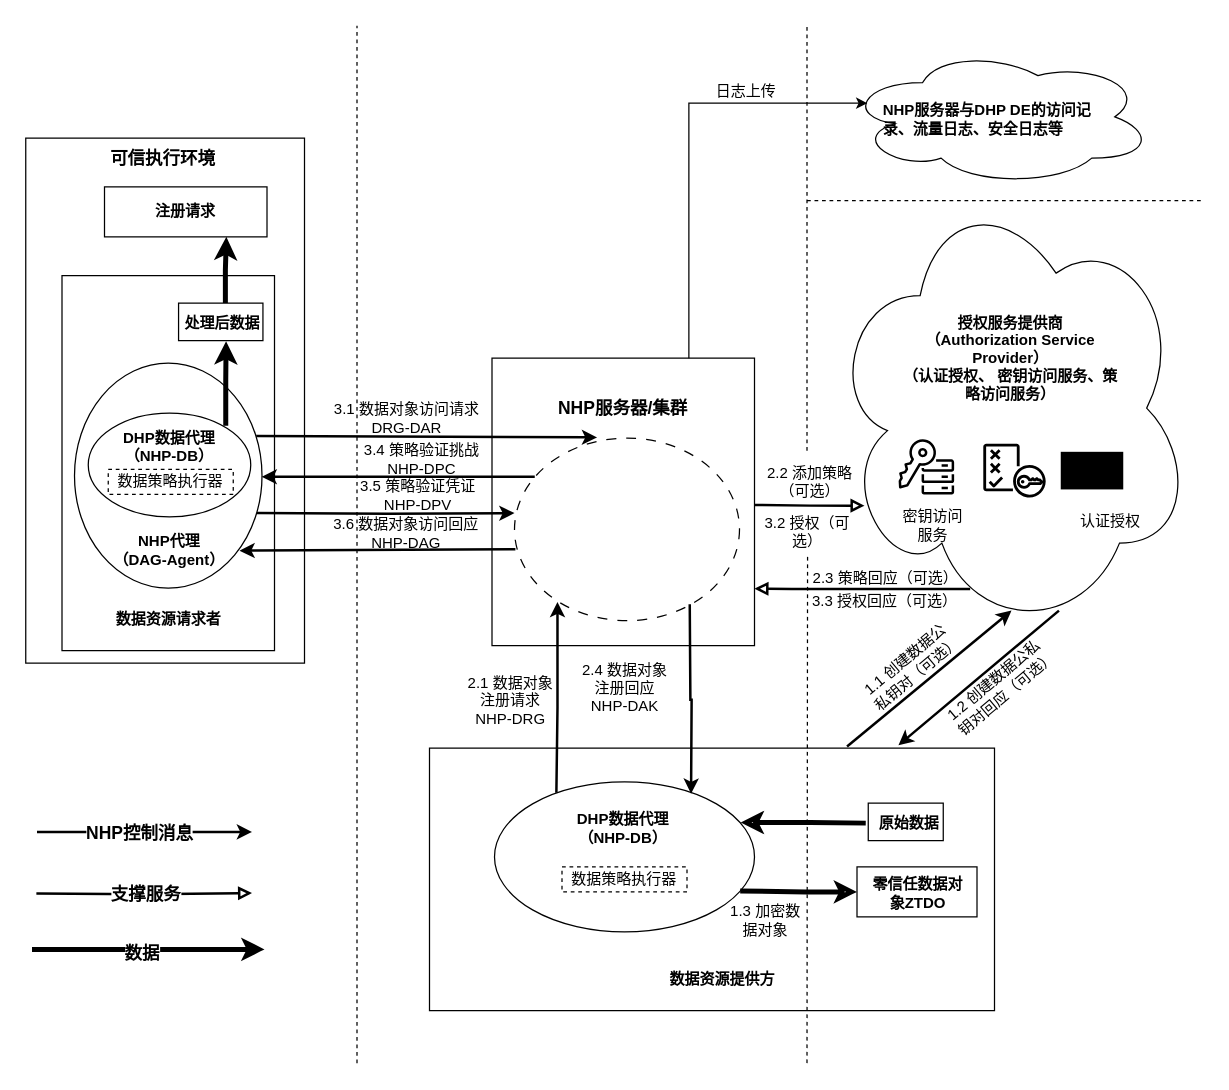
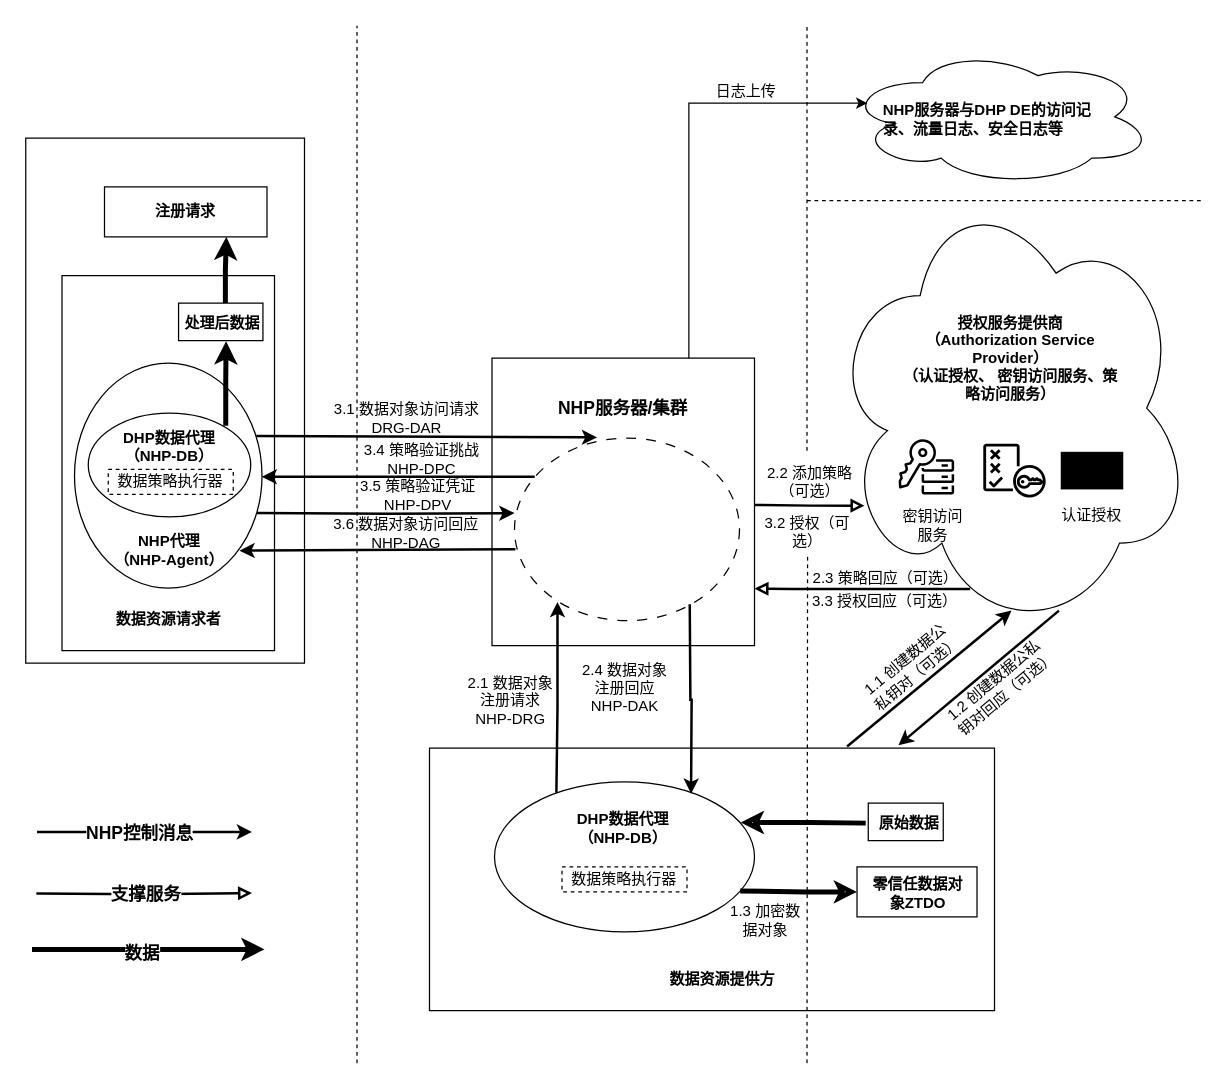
- <mxCell id="66" value="&lt;b&gt;可信执行环境&lt;/b&gt;" style="text;html=1;align=center;verticalAlign=middle;whiteSpace=wrap;rounded=0;fontSize=14;" parent="1" vertex="1"><mxGeometry x="75" y="111" width="110" height="30" as="geometry" /></mxCell>
- <mxCell id="23" value="认证授权" style="text;html=1;align=center;verticalAlign=middle;whiteSpace=wrap;rounded=0;" parent="1" vertex="1"><mxGeometry x="858" y="402" width="60" height="30" as="geometry" /></mxCell>
+ <mxCell id="23" value="认证授权" style="text;html=1;align=center;verticalAlign=middle;whiteSpace=wrap;rounded=0;" parent="1" vertex="1"><mxGeometry x="843" y="397" width="60" height="30" as="geometry" /></mxCell>
- <mxCell id="71" value="&lt;b&gt;NHP代理&lt;/b&gt;&lt;div&gt;&lt;b&gt;（DAG-Agent）&lt;/b&gt;&lt;/div&gt;" style="text;html=1;align=center;verticalAlign=middle;whiteSpace=wrap;rounded=0;" parent="1" vertex="1"><mxGeometry x="74.5" y="425" width="120" height="30" as="geometry" /></mxCell>
+ <mxCell id="71" value="&lt;b&gt;NHP代理&lt;/b&gt;&lt;div&gt;&lt;b&gt;（NHP-Agent）&lt;/b&gt;&lt;/div&gt;" style="text;html=1;align=center;verticalAlign=middle;whiteSpace=wrap;rounded=0;" parent="1" vertex="1"><mxGeometry x="74.5" y="425" width="120" height="30" as="geometry" /></mxCell>
